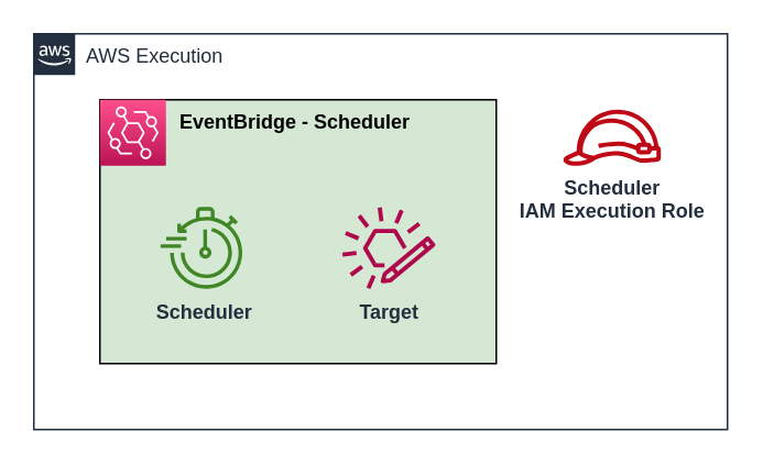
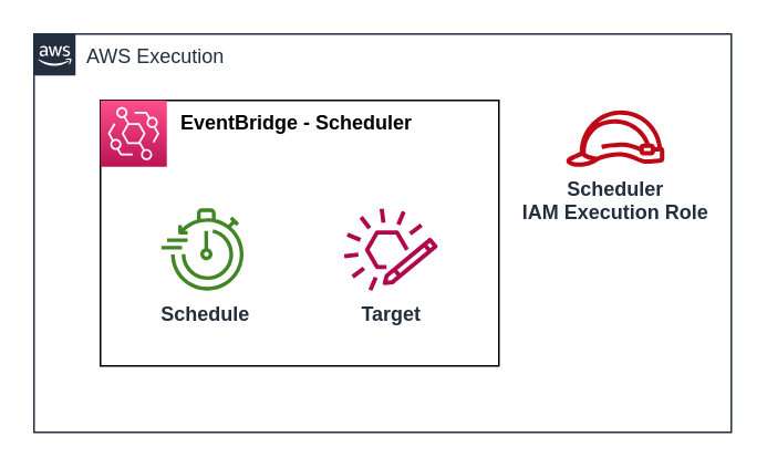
- <mxCell id="4" value="&lt;b&gt;&amp;nbsp; &amp;nbsp; &amp;nbsp; &amp;nbsp; &amp;nbsp; &amp;nbsp; &amp;nbsp; EventBridge - Scheduler&lt;/b&gt;" style="rounded=0;whiteSpace=wrap;html=1;fontSize=12;align=left;labelPosition=center;verticalLabelPosition=middle;verticalAlign=top;container=0;fillColor=#d5e8d4;" parent="2" vertex="1"><mxGeometry x="40" y="40" width="240" height="160" as="geometry" /></mxCell>
+ <mxCell id="4" value="&lt;b&gt;&amp;nbsp; &amp;nbsp; &amp;nbsp; &amp;nbsp; &amp;nbsp; &amp;nbsp; &amp;nbsp; EventBridge - Scheduler&lt;/b&gt;" style="rounded=0;whiteSpace=wrap;html=1;fontSize=12;align=left;labelPosition=center;verticalLabelPosition=middle;verticalAlign=top;container=0;" parent="2" vertex="1"><mxGeometry x="40" y="40" width="240" height="160" as="geometry" /></mxCell>
- <mxCell id="6" value="Scheduler" style="sketch=0;outlineConnect=0;fontColor=#232F3E;gradientColor=none;fillColor=#3F8624;strokeColor=none;dashed=0;verticalLabelPosition=bottom;verticalAlign=top;align=center;html=1;fontSize=12;fontStyle=1;aspect=fixed;pointerEvents=1;shape=mxgraph.aws4.backup_recovery_time_objective;" vertex="1" parent="2"><mxGeometry x="76.74" y="105" width="52" height="50" as="geometry" /></mxCell>
+ <mxCell id="6" value="Schedule" style="sketch=0;outlineConnect=0;fontColor=#232F3E;gradientColor=none;fillColor=#3F8624;strokeColor=none;dashed=0;verticalLabelPosition=bottom;verticalAlign=top;align=center;html=1;fontSize=12;fontStyle=1;aspect=fixed;pointerEvents=1;shape=mxgraph.aws4.backup_recovery_time_objective;" vertex="1" parent="2"><mxGeometry x="76.74" y="105" width="52" height="50" as="geometry" /></mxCell>
